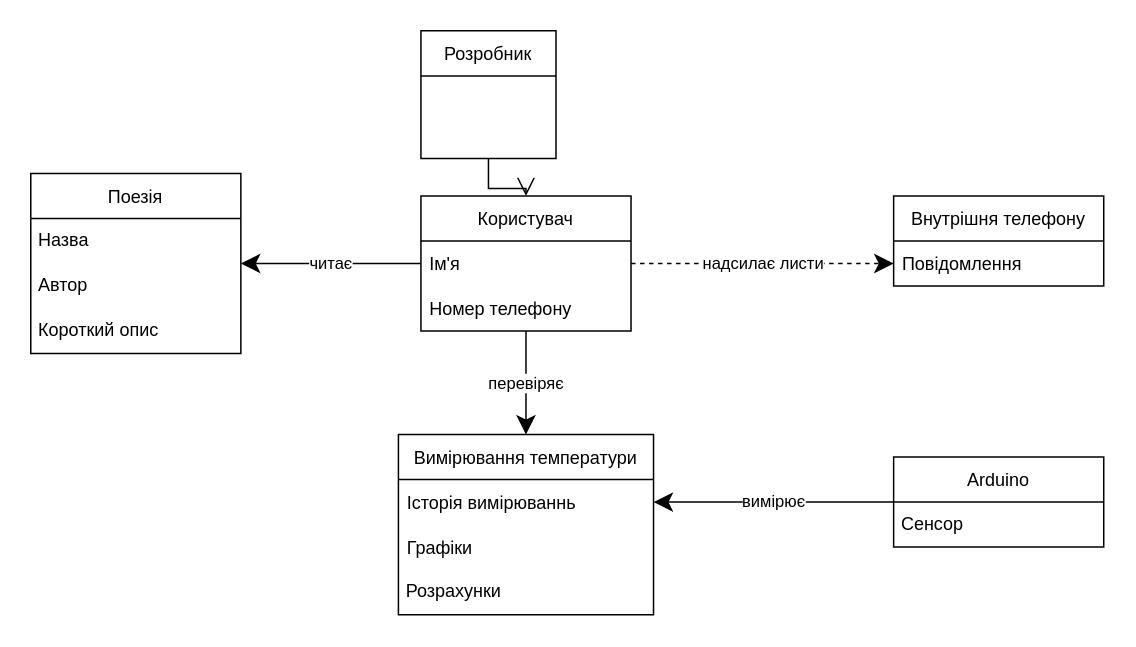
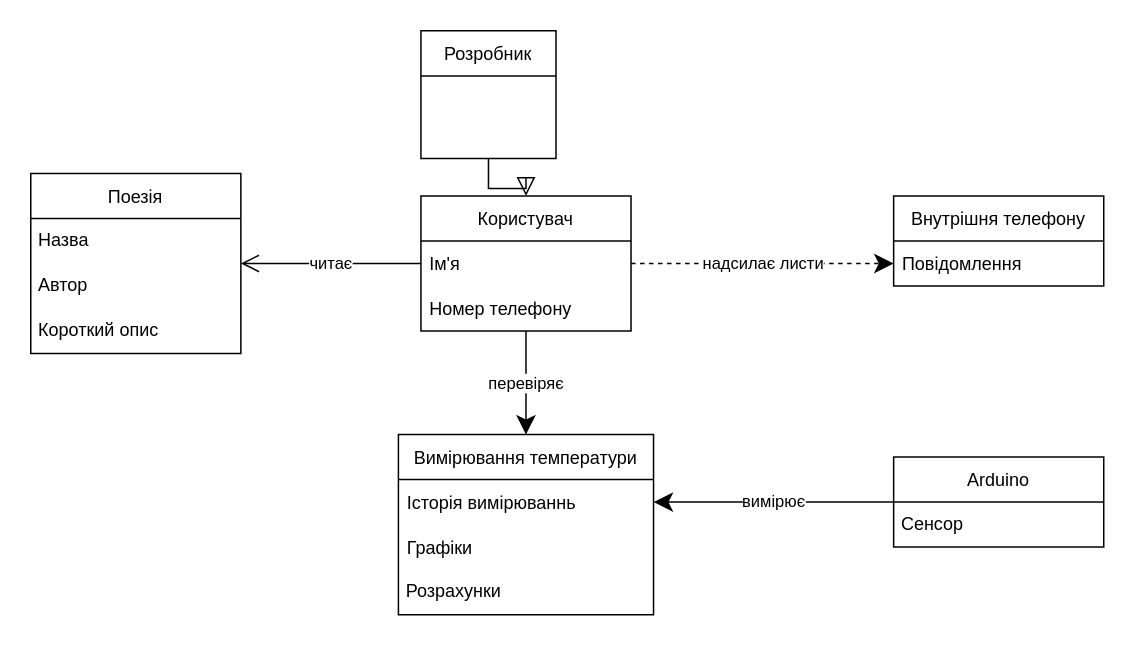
- <mxCell id="6" style="edgeStyle=orthogonalEdgeStyle;rounded=0;orthogonalLoop=1;jettySize=auto;html=1;entryX=0.5;entryY=0;entryDx=0;entryDy=0;endArrow=open;endFill=0;endSize=10;" edge="1" parent="1" source="7" target="3"><mxGeometry relative="1" as="geometry" /></mxCell>
+ <mxCell id="6" style="edgeStyle=orthogonalEdgeStyle;rounded=0;orthogonalLoop=1;jettySize=auto;html=1;entryX=0.5;entryY=0;entryDx=0;entryDy=0;endArrow=block;endFill=0;endSize=10;" edge="1" parent="1" source="7" target="3"><mxGeometry relative="1" as="geometry" /></mxCell>
- <mxCell id="22" value="читає" style="edgeStyle=orthogonalEdgeStyle;rounded=0;orthogonalLoop=1;jettySize=auto;html=1;entryX=1;entryY=0.5;entryDx=0;entryDy=0;endArrow=classic;endFill=1;endSize=10;" edge="1" parent="1" source="4" target="18"><mxGeometry relative="1" as="geometry" /></mxCell>
+ <mxCell id="22" value="читає" style="edgeStyle=orthogonalEdgeStyle;rounded=0;orthogonalLoop=1;jettySize=auto;html=1;entryX=1;entryY=0.5;entryDx=0;entryDy=0;endArrow=open;endFill=1;endSize=10;" edge="1" parent="1" source="4" target="18"><mxGeometry relative="1" as="geometry" /></mxCell>
